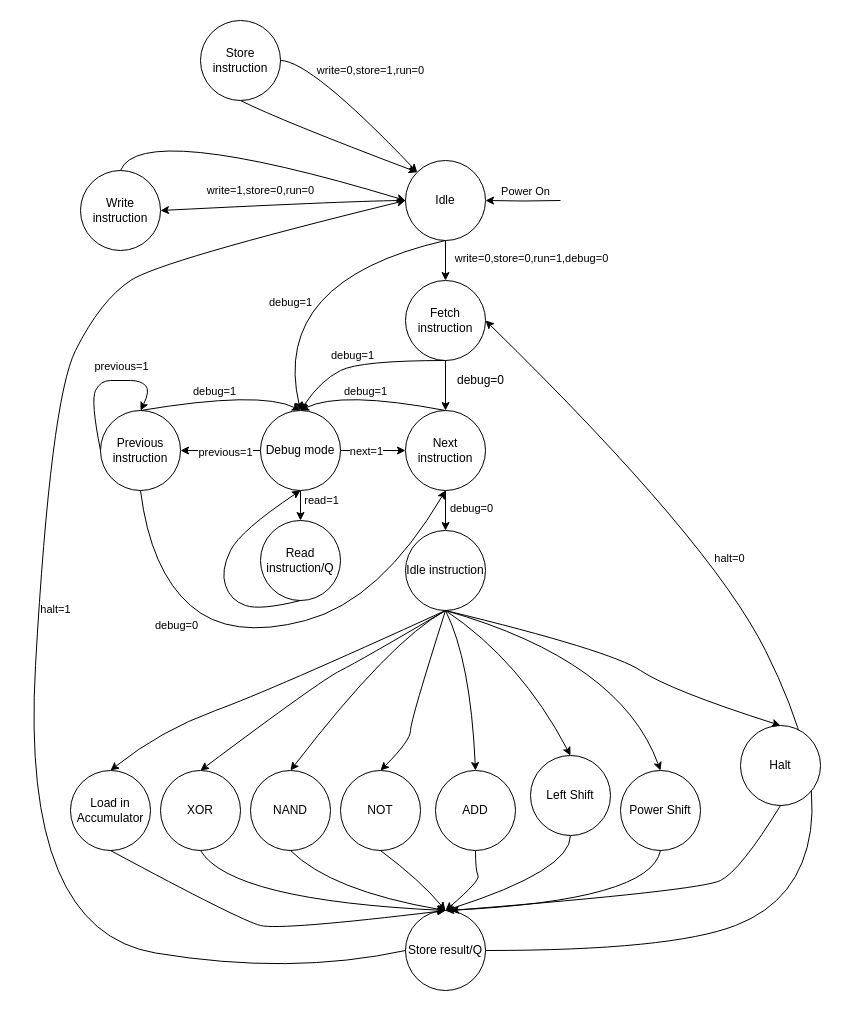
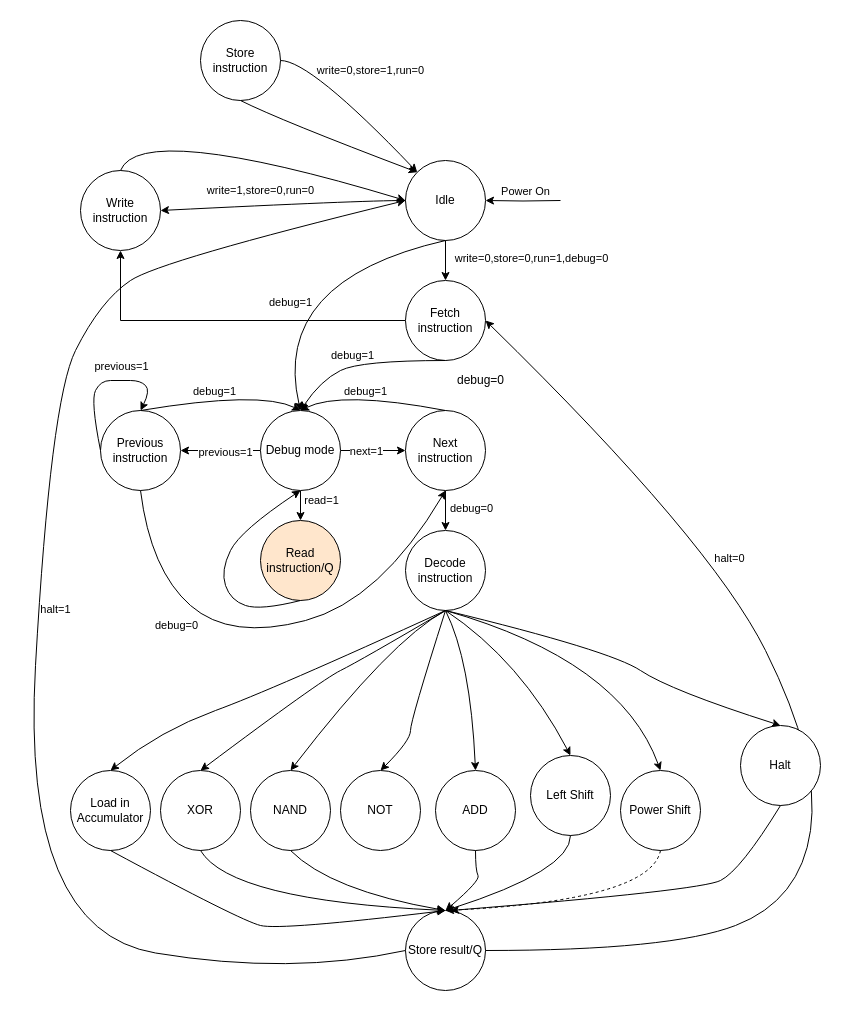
- <mxCell id="9" style="edgeStyle=orthogonalEdgeStyle;rounded=0;orthogonalLoop=1;jettySize=auto;html=1;" parent="1" source="10" target="32" edge="1"><mxGeometry relative="1" as="geometry" /></mxCell>
+ <mxCell id="9" style="edgeStyle=orthogonalEdgeStyle;rounded=0;orthogonalLoop=1;jettySize=auto;html=1;" parent="1" source="10" target="7" edge="1"><mxGeometry relative="1" as="geometry" /></mxCell>
- <mxCell id="59" value="Read instruction/Q" style="ellipse;whiteSpace=wrap;html=1;aspect=fixed;" parent="1" vertex="1"><mxGeometry x="260" y="520" width="80" height="80" as="geometry" /></mxCell>
+ <mxCell id="59" value="Read instruction/Q" style="ellipse;whiteSpace=wrap;html=1;aspect=fixed;fillColor=#ffe6cc;" parent="1" vertex="1"><mxGeometry x="260" y="520" width="80" height="80" as="geometry" /></mxCell>
- <mxCell id="14" value="Idle instruction" style="ellipse;whiteSpace=wrap;html=1;aspect=fixed;" parent="1" vertex="1"><mxGeometry x="405" y="530" width="80" height="80" as="geometry" /></mxCell>
+ <mxCell id="14" value="Decode instruction" style="ellipse;whiteSpace=wrap;html=1;aspect=fixed;" parent="1" vertex="1"><mxGeometry x="405" y="530" width="80" height="80" as="geometry" /></mxCell>
- <mxCell id="35" value="" style="curved=1;endArrow=classic;html=1;rounded=0;exitX=0.5;exitY=1;exitDx=0;exitDy=0;entryX=0.5;entryY=0;entryDx=0;entryDy=0;" parent="1" source="19" target="23" edge="1"><mxGeometry width="50" height="50" relative="1" as="geometry"><mxPoint x="500" y="860" as="sourcePoint" /><mxPoint x="550" y="810" as="targetPoint" /><Array as="points"><mxPoint x="420" y="880" /></Array></mxGeometry></mxCell>
- <mxCell id="38" value="" style="curved=1;endArrow=classic;html=1;rounded=0;exitX=0.5;exitY=1;exitDx=0;exitDy=0;entryX=0.5;entryY=0;entryDx=0;entryDy=0;" parent="1" source="22" target="23" edge="1"><mxGeometry width="50" height="50" relative="1" as="geometry"><mxPoint x="800" y="890" as="sourcePoint" /><mxPoint x="750" y="940" as="targetPoint" /><Array as="points"><mxPoint x="650" y="900" /></Array></mxGeometry></mxCell>
+ <mxCell id="38" value="" style="curved=1;endArrow=classic;html=1;rounded=0;exitX=0.5;exitY=1;exitDx=0;exitDy=0;entryX=0.5;entryY=0;entryDx=0;entryDy=0;dashed=1;" parent="1" source="22" target="23" edge="1"><mxGeometry width="50" height="50" relative="1" as="geometry"><mxPoint x="800" y="890" as="sourcePoint" /><mxPoint x="750" y="940" as="targetPoint" /><Array as="points"><mxPoint x="650" y="900" /></Array></mxGeometry></mxCell>
- <mxCell id="33" value="" style="curved=1;endArrow=open;html=1;rounded=0;exitX=0.5;exitY=1;exitDx=0;exitDy=0;entryX=0.5;entryY=0;entryDx=0;entryDy=0;" parent="1" source="17" target="23" edge="1"><mxGeometry width="50" height="50" relative="1" as="geometry"><mxPoint x="240" y="960" as="sourcePoint" /><mxPoint x="290" y="910" as="targetPoint" /><Array as="points"><mxPoint x="230" y="900" /></Array></mxGeometry></mxCell>
+ <mxCell id="33" value="" style="curved=1;endArrow=classic;html=1;rounded=0;exitX=0.5;exitY=1;exitDx=0;exitDy=0;entryX=0.5;entryY=0;entryDx=0;entryDy=0;" parent="1" source="17" target="23" edge="1"><mxGeometry width="50" height="50" relative="1" as="geometry"><mxPoint x="240" y="960" as="sourcePoint" /><mxPoint x="290" y="910" as="targetPoint" /><Array as="points"><mxPoint x="230" y="900" /></Array></mxGeometry></mxCell>
